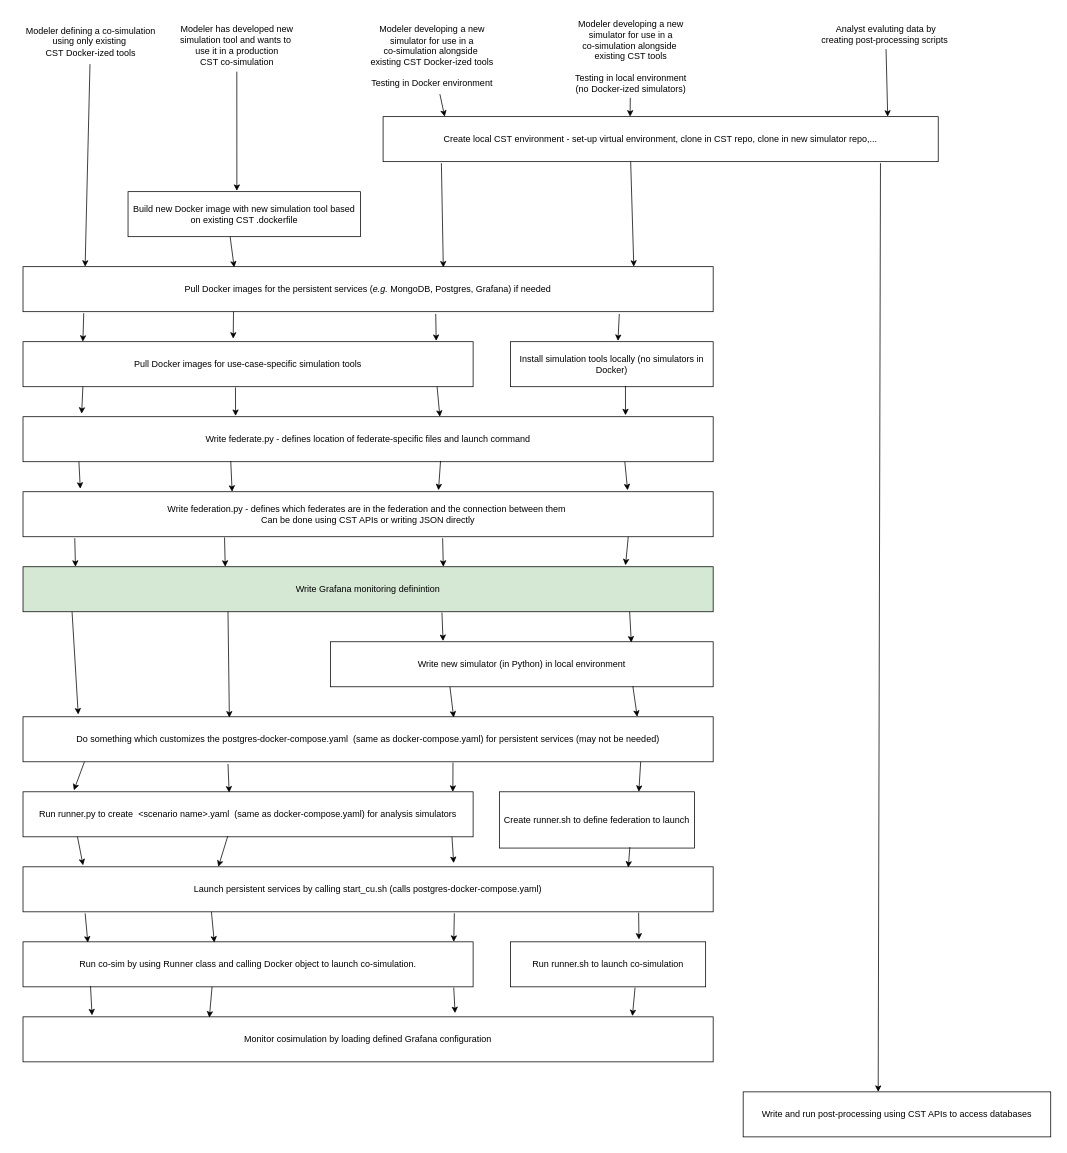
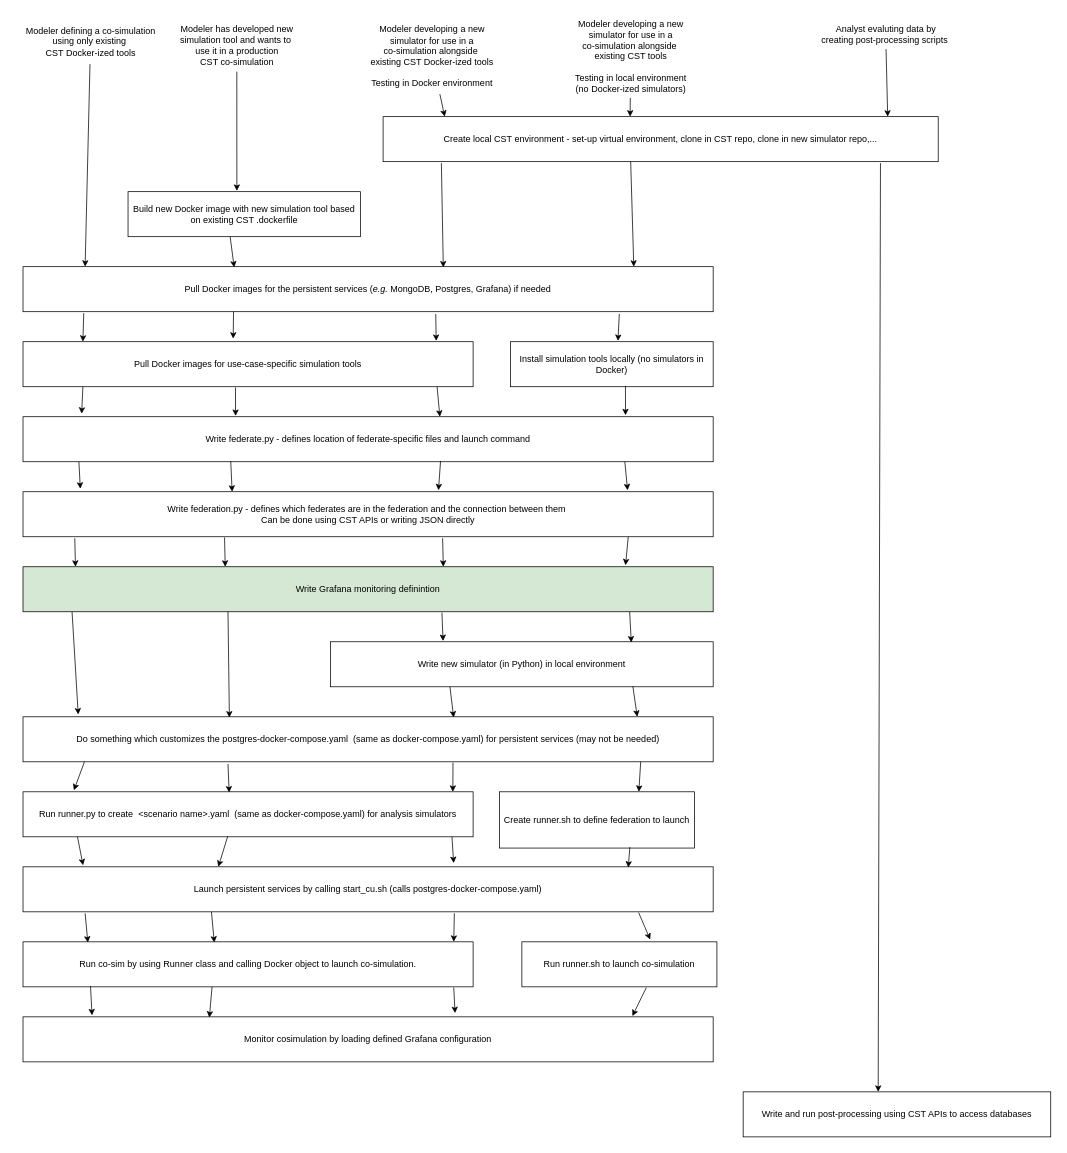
- <mxCell id="57" value="Run runner.sh to launch co-simulation" style="rounded=0;whiteSpace=wrap;html=1;" vertex="1" parent="1"><mxGeometry x="680" y="1255" width="260" height="60" as="geometry" /></mxCell>
+ <mxCell id="57" value="Run runner.sh to launch co-simulation" style="rounded=0;whiteSpace=wrap;html=1;" vertex="1" parent="1"><mxGeometry x="695" y="1255" width="260" height="60" as="geometry" /></mxCell>
